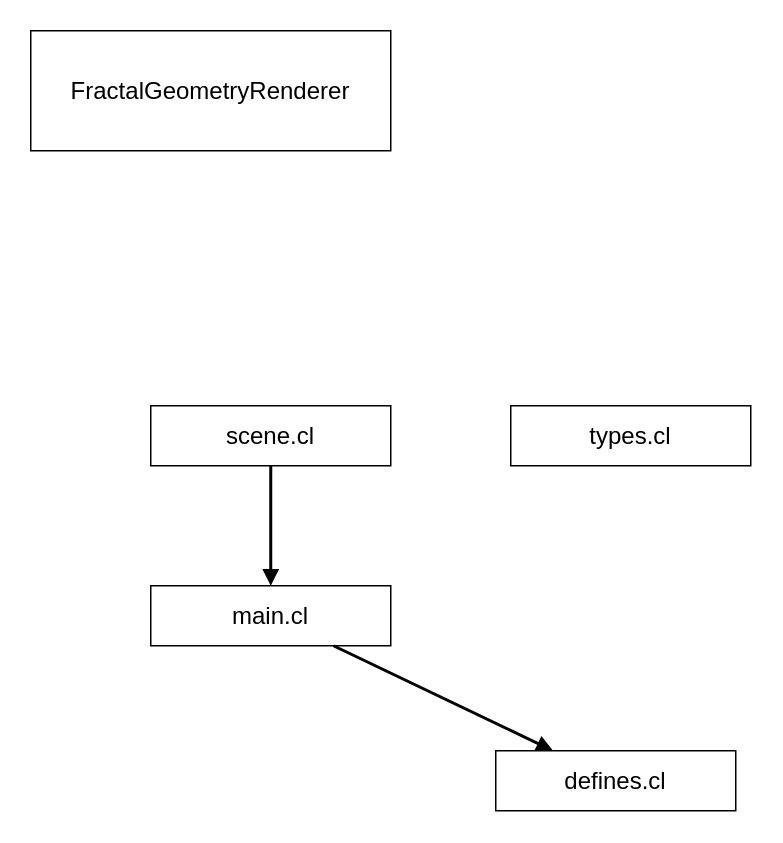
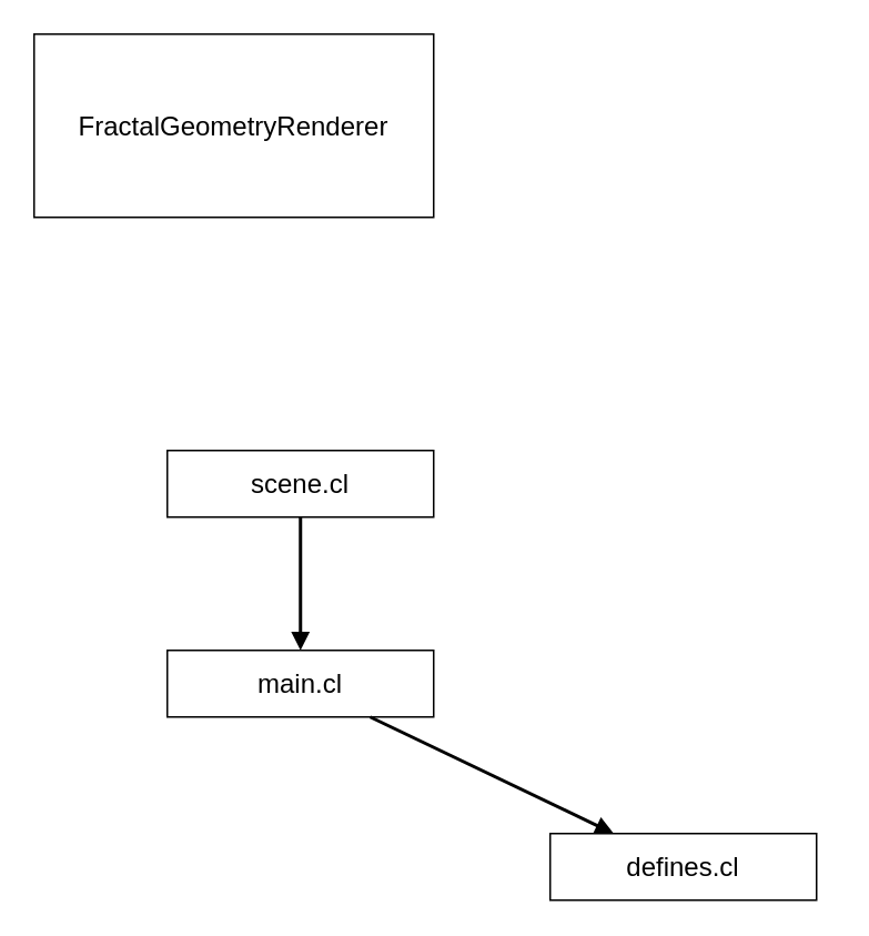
- <mxCell id="2" value="FractalGeometryRenderer" style="rounded=0;whiteSpace=wrap;html=1;fontSize=16;" parent="1" vertex="1"><mxGeometry x="20" y="20" width="240" height="80" as="geometry" /></mxCell>
+ <mxCell id="2" value="FractalGeometryRenderer" style="rounded=0;whiteSpace=wrap;html=1;fontSize=16;" parent="1" vertex="1"><mxGeometry x="20" y="20" width="240" height="110" as="geometry" /></mxCell>
- <mxCell id="4" value="types.cl" style="rounded=0;whiteSpace=wrap;html=1;fontSize=16;" parent="1" vertex="1"><mxGeometry x="340" y="270" width="160" height="40" as="geometry" /></mxCell>
